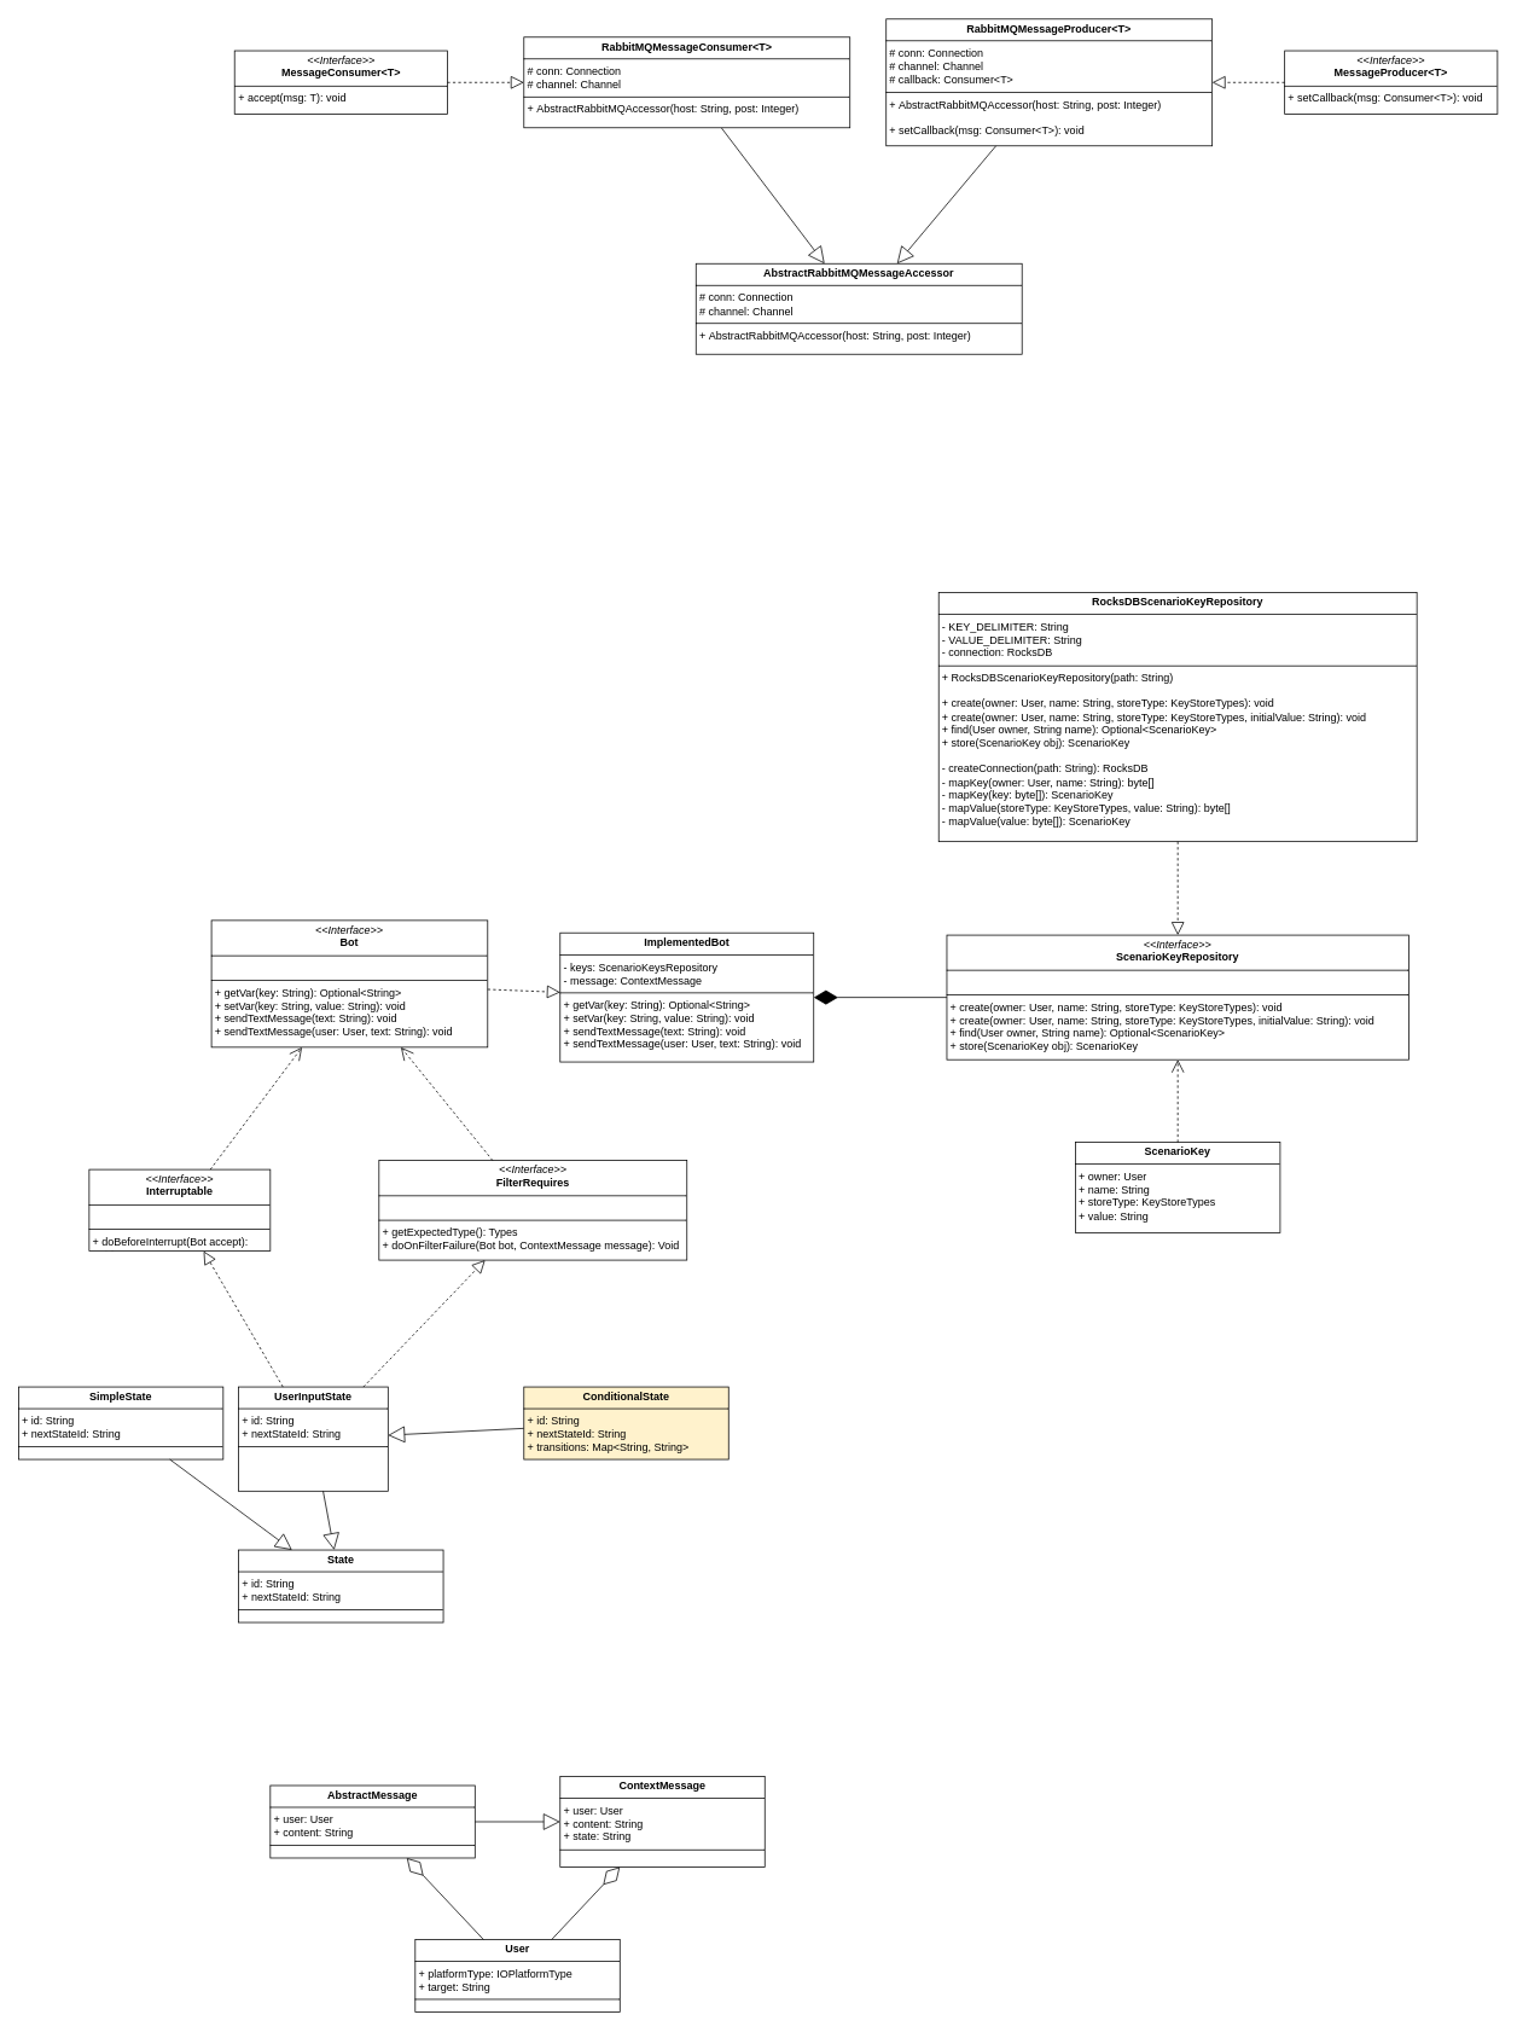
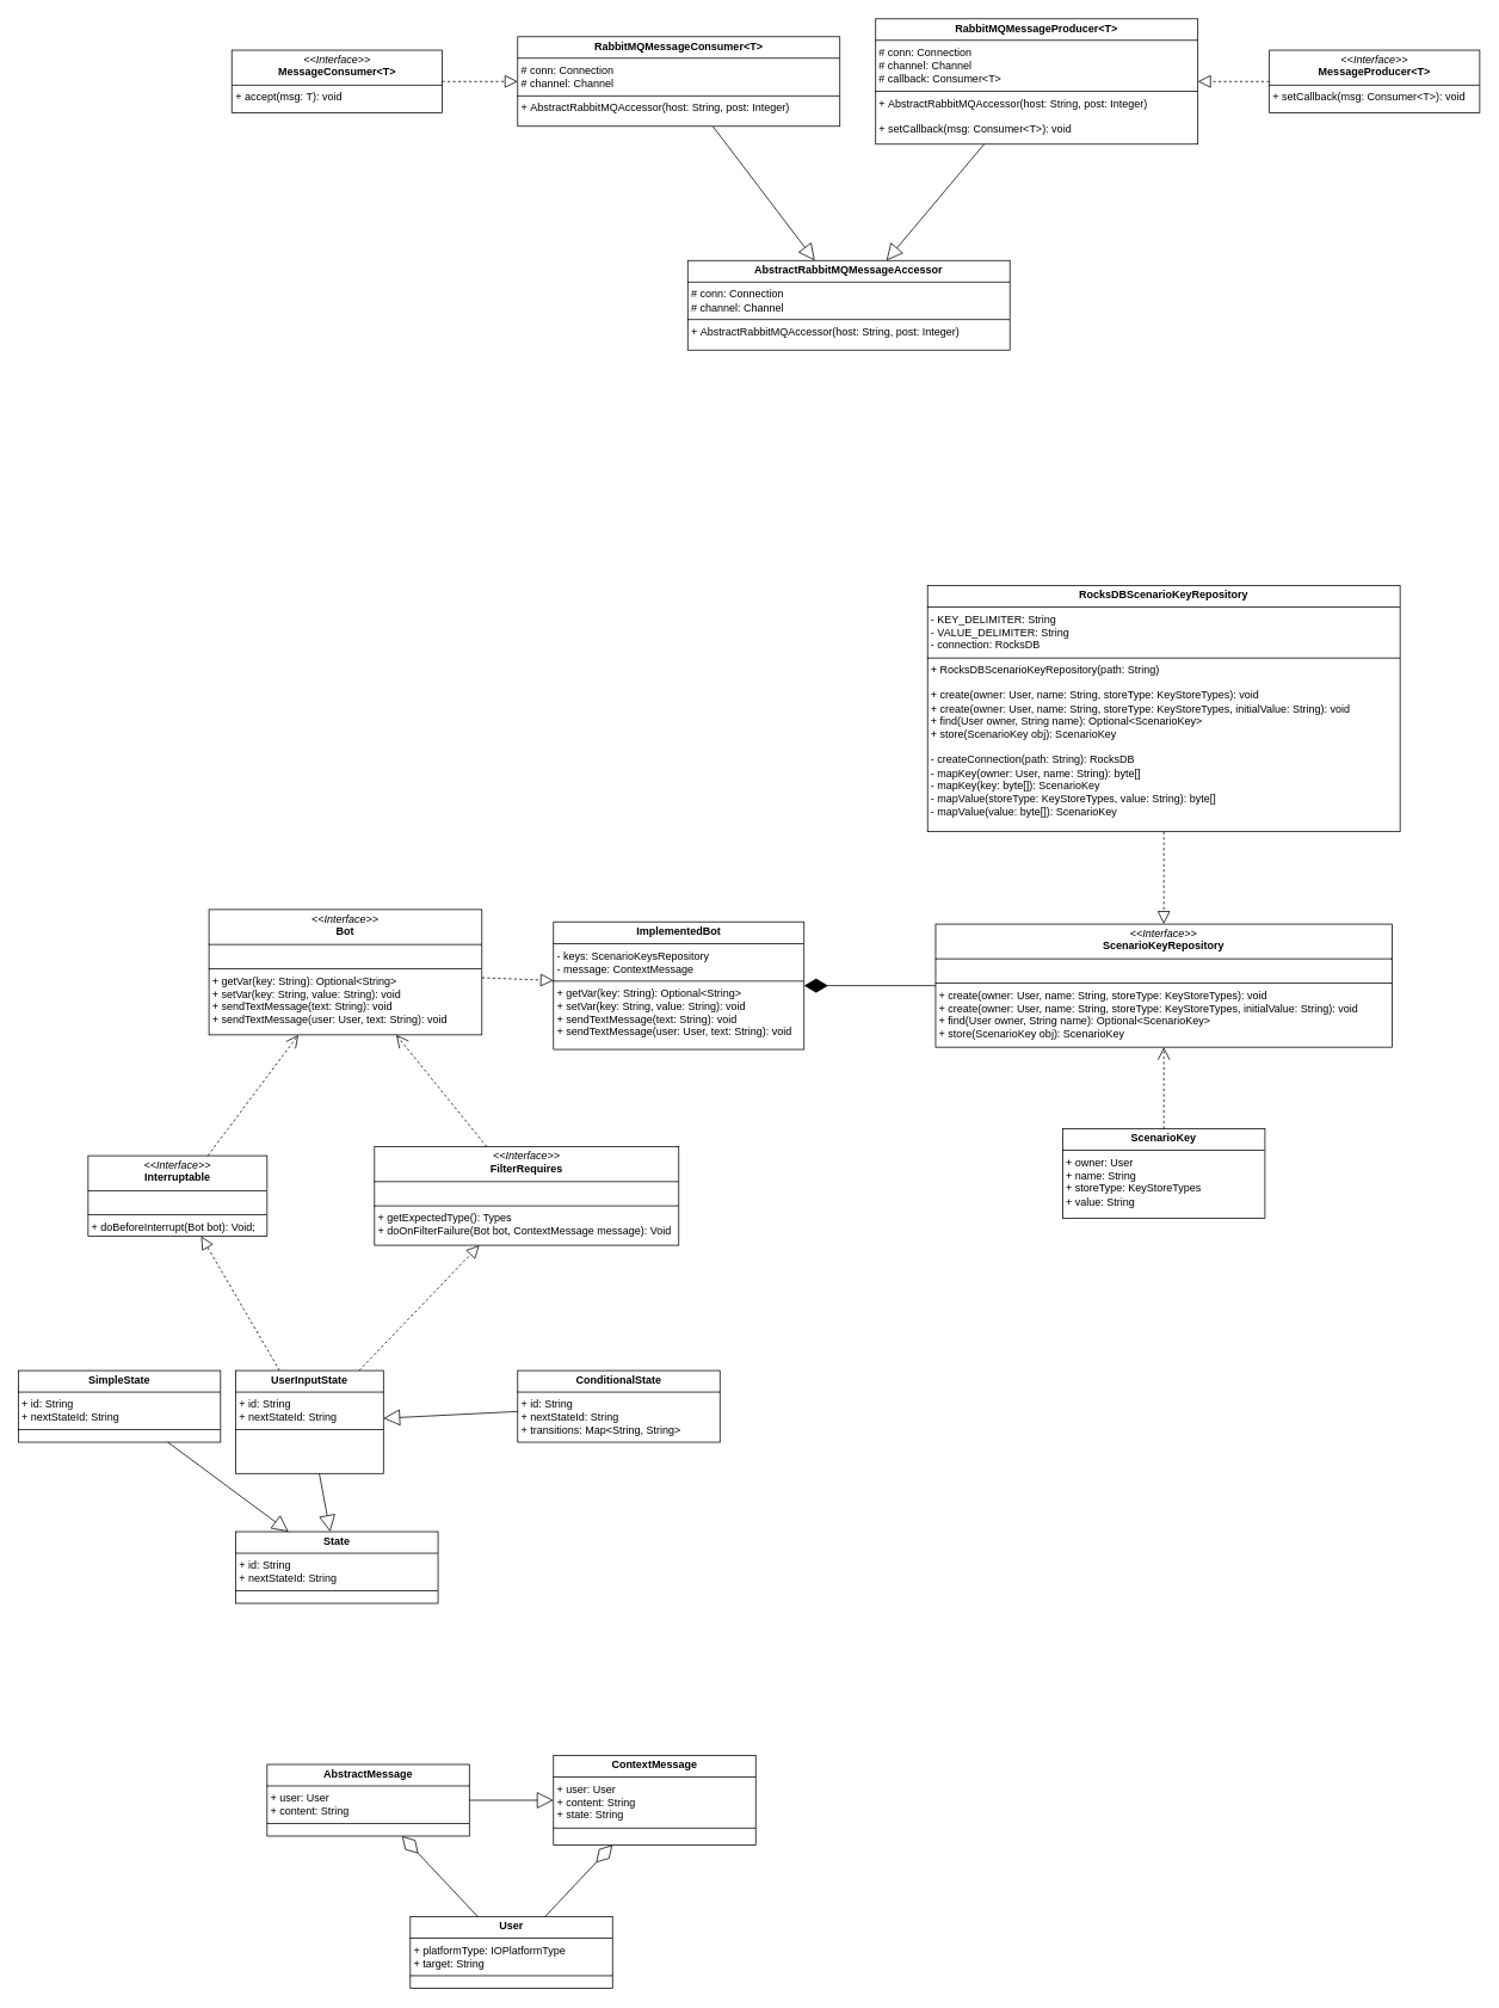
- <mxCell id="2" value="&lt;p style=&quot;margin:0px;margin-top:4px;text-align:center;&quot;&gt;&lt;i&gt;&amp;lt;&amp;lt;Interface&amp;gt;&amp;gt;&lt;/i&gt;&lt;br&gt;&lt;b&gt;Interruptable&lt;/b&gt;&lt;/p&gt;&lt;hr size=&quot;1&quot; style=&quot;border-style:solid;&quot;&gt;&lt;p style=&quot;margin:0px;margin-left:4px;&quot;&gt;&lt;br&gt;&lt;/p&gt;&lt;hr size=&quot;1&quot; style=&quot;border-style:solid;&quot;&gt;&lt;p style=&quot;margin:0px;margin-left:4px;&quot;&gt;+ doBeforeInterrupt(Bot accept): Void;&lt;/p&gt;" style="verticalAlign=top;align=left;overflow=fill;html=1;whiteSpace=wrap;" vertex="1" parent="1"><mxGeometry x="98" y="1290" width="200" height="90" as="geometry" /></mxCell>
+ <mxCell id="2" value="&lt;p style=&quot;margin:0px;margin-top:4px;text-align:center;&quot;&gt;&lt;i&gt;&amp;lt;&amp;lt;Interface&amp;gt;&amp;gt;&lt;/i&gt;&lt;br&gt;&lt;b&gt;Interruptable&lt;/b&gt;&lt;/p&gt;&lt;hr size=&quot;1&quot; style=&quot;border-style:solid;&quot;&gt;&lt;p style=&quot;margin:0px;margin-left:4px;&quot;&gt;&lt;br&gt;&lt;/p&gt;&lt;hr size=&quot;1&quot; style=&quot;border-style:solid;&quot;&gt;&lt;p style=&quot;margin:0px;margin-left:4px;&quot;&gt;+ doBeforeInterrupt(Bot bot): Void;&lt;/p&gt;" style="verticalAlign=top;align=left;overflow=fill;html=1;whiteSpace=wrap;" vertex="1" parent="1"><mxGeometry x="98" y="1290" width="200" height="90" as="geometry" /></mxCell>
- <mxCell id="15" value="&lt;p style=&quot;margin:0px;margin-top:4px;text-align:center;&quot;&gt;&lt;b&gt;ConditionalState&lt;/b&gt;&lt;/p&gt;&lt;hr size=&quot;1&quot; style=&quot;border-style:solid;&quot;&gt;&lt;p style=&quot;margin:0px;margin-left:4px;&quot;&gt;+ id: String&lt;/p&gt;&lt;p style=&quot;margin:0px;margin-left:4px;&quot;&gt;+ nextStateId: String&lt;/p&gt;&lt;p style=&quot;margin:0px;margin-left:4px;&quot;&gt;+ transitions: Map&amp;lt;String, String&amp;gt;&lt;/p&gt;&lt;hr size=&quot;1&quot; style=&quot;border-style:solid;&quot;&gt;&lt;p style=&quot;margin: 0px 0px 0px 4px;&quot;&gt;&lt;br&gt;&lt;/p&gt;" style="verticalAlign=top;align=left;overflow=fill;html=1;whiteSpace=wrap;fillColor=#fff2cc;" vertex="1" parent="1"><mxGeometry x="578" y="1530" width="226" height="80" as="geometry" /></mxCell>
+ <mxCell id="15" value="&lt;p style=&quot;margin:0px;margin-top:4px;text-align:center;&quot;&gt;&lt;b&gt;ConditionalState&lt;/b&gt;&lt;/p&gt;&lt;hr size=&quot;1&quot; style=&quot;border-style:solid;&quot;&gt;&lt;p style=&quot;margin:0px;margin-left:4px;&quot;&gt;+ id: String&lt;/p&gt;&lt;p style=&quot;margin:0px;margin-left:4px;&quot;&gt;+ nextStateId: String&lt;/p&gt;&lt;p style=&quot;margin:0px;margin-left:4px;&quot;&gt;+ transitions: Map&amp;lt;String, String&amp;gt;&lt;/p&gt;&lt;hr size=&quot;1&quot; style=&quot;border-style:solid;&quot;&gt;&lt;p style=&quot;margin: 0px 0px 0px 4px;&quot;&gt;&lt;br&gt;&lt;/p&gt;" style="verticalAlign=top;align=left;overflow=fill;html=1;whiteSpace=wrap;" vertex="1" parent="1"><mxGeometry x="578" y="1530" width="226" height="80" as="geometry" /></mxCell>
